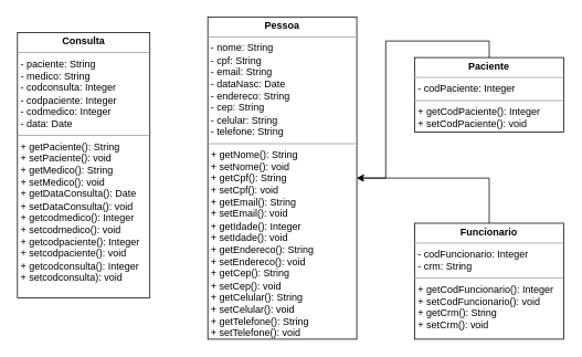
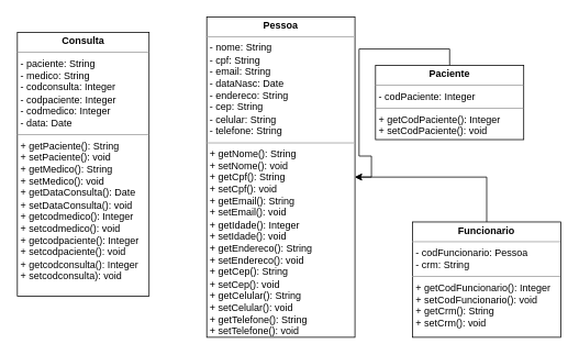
- <mxCell id="7" value="&lt;p style=&quot;margin: 0px ; margin-top: 4px ; text-align: center&quot;&gt;&lt;b&gt;Paciente&lt;/b&gt;&lt;/p&gt;&lt;hr size=&quot;1&quot;&gt;&lt;p style=&quot;margin: 0px ; margin-left: 4px&quot;&gt;- codPaciente: Integer&lt;/p&gt;&lt;hr size=&quot;1&quot;&gt;&lt;p style=&quot;margin: 0px ; margin-left: 4px&quot;&gt;+ getCodPaciente(): Integer&lt;/p&gt;&lt;p style=&quot;margin: 0px ; margin-left: 4px&quot;&gt;+ setCodPaciente(): void&lt;/p&gt;" style="verticalAlign=top;align=left;overflow=fill;fontSize=12;fontFamily=Helvetica;html=1;" parent="1" vertex="1"><mxGeometry x="500" y="69" width="180" height="90" as="geometry" /></mxCell>
+ <mxCell id="7" value="&lt;p style=&quot;margin: 0px ; margin-top: 4px ; text-align: center&quot;&gt;&lt;b&gt;Paciente&lt;/b&gt;&lt;/p&gt;&lt;hr size=&quot;1&quot;&gt;&lt;p style=&quot;margin: 0px ; margin-left: 4px&quot;&gt;- codPaciente: Integer&lt;/p&gt;&lt;hr size=&quot;1&quot;&gt;&lt;p style=&quot;margin: 0px ; margin-left: 4px&quot;&gt;+ getCodPaciente(): Integer&lt;/p&gt;&lt;p style=&quot;margin: 0px ; margin-left: 4px&quot;&gt;+ setCodPaciente(): void&lt;/p&gt;" style="verticalAlign=top;align=left;overflow=fill;fontSize=12;fontFamily=Helvetica;html=1;" parent="1" vertex="1"><mxGeometry x="455" y="79" width="180" height="90" as="geometry" /></mxCell>
- <mxCell id="9" value="&lt;p style=&quot;margin: 0px ; margin-top: 4px ; text-align: center&quot;&gt;&lt;b&gt;Funcionario&lt;/b&gt;&lt;/p&gt;&lt;hr size=&quot;1&quot;&gt;&lt;p style=&quot;margin: 0px ; margin-left: 4px&quot;&gt;- codFuncionario: Integer&lt;/p&gt;&lt;p style=&quot;margin: 0px ; margin-left: 4px&quot;&gt;- crm: String&lt;br&gt;&lt;/p&gt;&lt;hr size=&quot;1&quot;&gt;&lt;p style=&quot;margin: 0px ; margin-left: 4px&quot;&gt;+ getCodFuncionario(): Integer&lt;/p&gt;&lt;p style=&quot;margin: 0px ; margin-left: 4px&quot;&gt;+ setCodFuncionario(): void&lt;/p&gt;&lt;p style=&quot;margin: 0px 0px 0px 4px&quot;&gt;+ getCrm(): String&lt;/p&gt;&lt;p style=&quot;margin: 0px 0px 0px 4px&quot;&gt;+ setCrm(): void&lt;/p&gt;" style="verticalAlign=top;align=left;overflow=fill;fontSize=12;fontFamily=Helvetica;html=1;" parent="1" vertex="1"><mxGeometry x="500" y="269" width="180" height="140" as="geometry" /></mxCell>
+ <mxCell id="9" value="&lt;p style=&quot;margin: 0px ; margin-top: 4px ; text-align: center&quot;&gt;&lt;b&gt;Funcionario&lt;/b&gt;&lt;/p&gt;&lt;hr size=&quot;1&quot;&gt;&lt;p style=&quot;margin: 0px ; margin-left: 4px&quot;&gt;- codFuncionario: Pessoa&lt;/p&gt;&lt;p style=&quot;margin: 0px ; margin-left: 4px&quot;&gt;- crm: String&lt;br&gt;&lt;/p&gt;&lt;hr size=&quot;1&quot;&gt;&lt;p style=&quot;margin: 0px ; margin-left: 4px&quot;&gt;+ getCodFuncionario(): Integer&lt;/p&gt;&lt;p style=&quot;margin: 0px ; margin-left: 4px&quot;&gt;+ setCodFuncionario(): void&lt;/p&gt;&lt;p style=&quot;margin: 0px 0px 0px 4px&quot;&gt;+ getCrm(): String&lt;/p&gt;&lt;p style=&quot;margin: 0px 0px 0px 4px&quot;&gt;+ setCrm(): void&lt;/p&gt;" style="verticalAlign=top;align=left;overflow=fill;fontSize=12;fontFamily=Helvetica;html=1;" parent="1" vertex="1"><mxGeometry x="500" y="269" width="180" height="140" as="geometry" /></mxCell>
